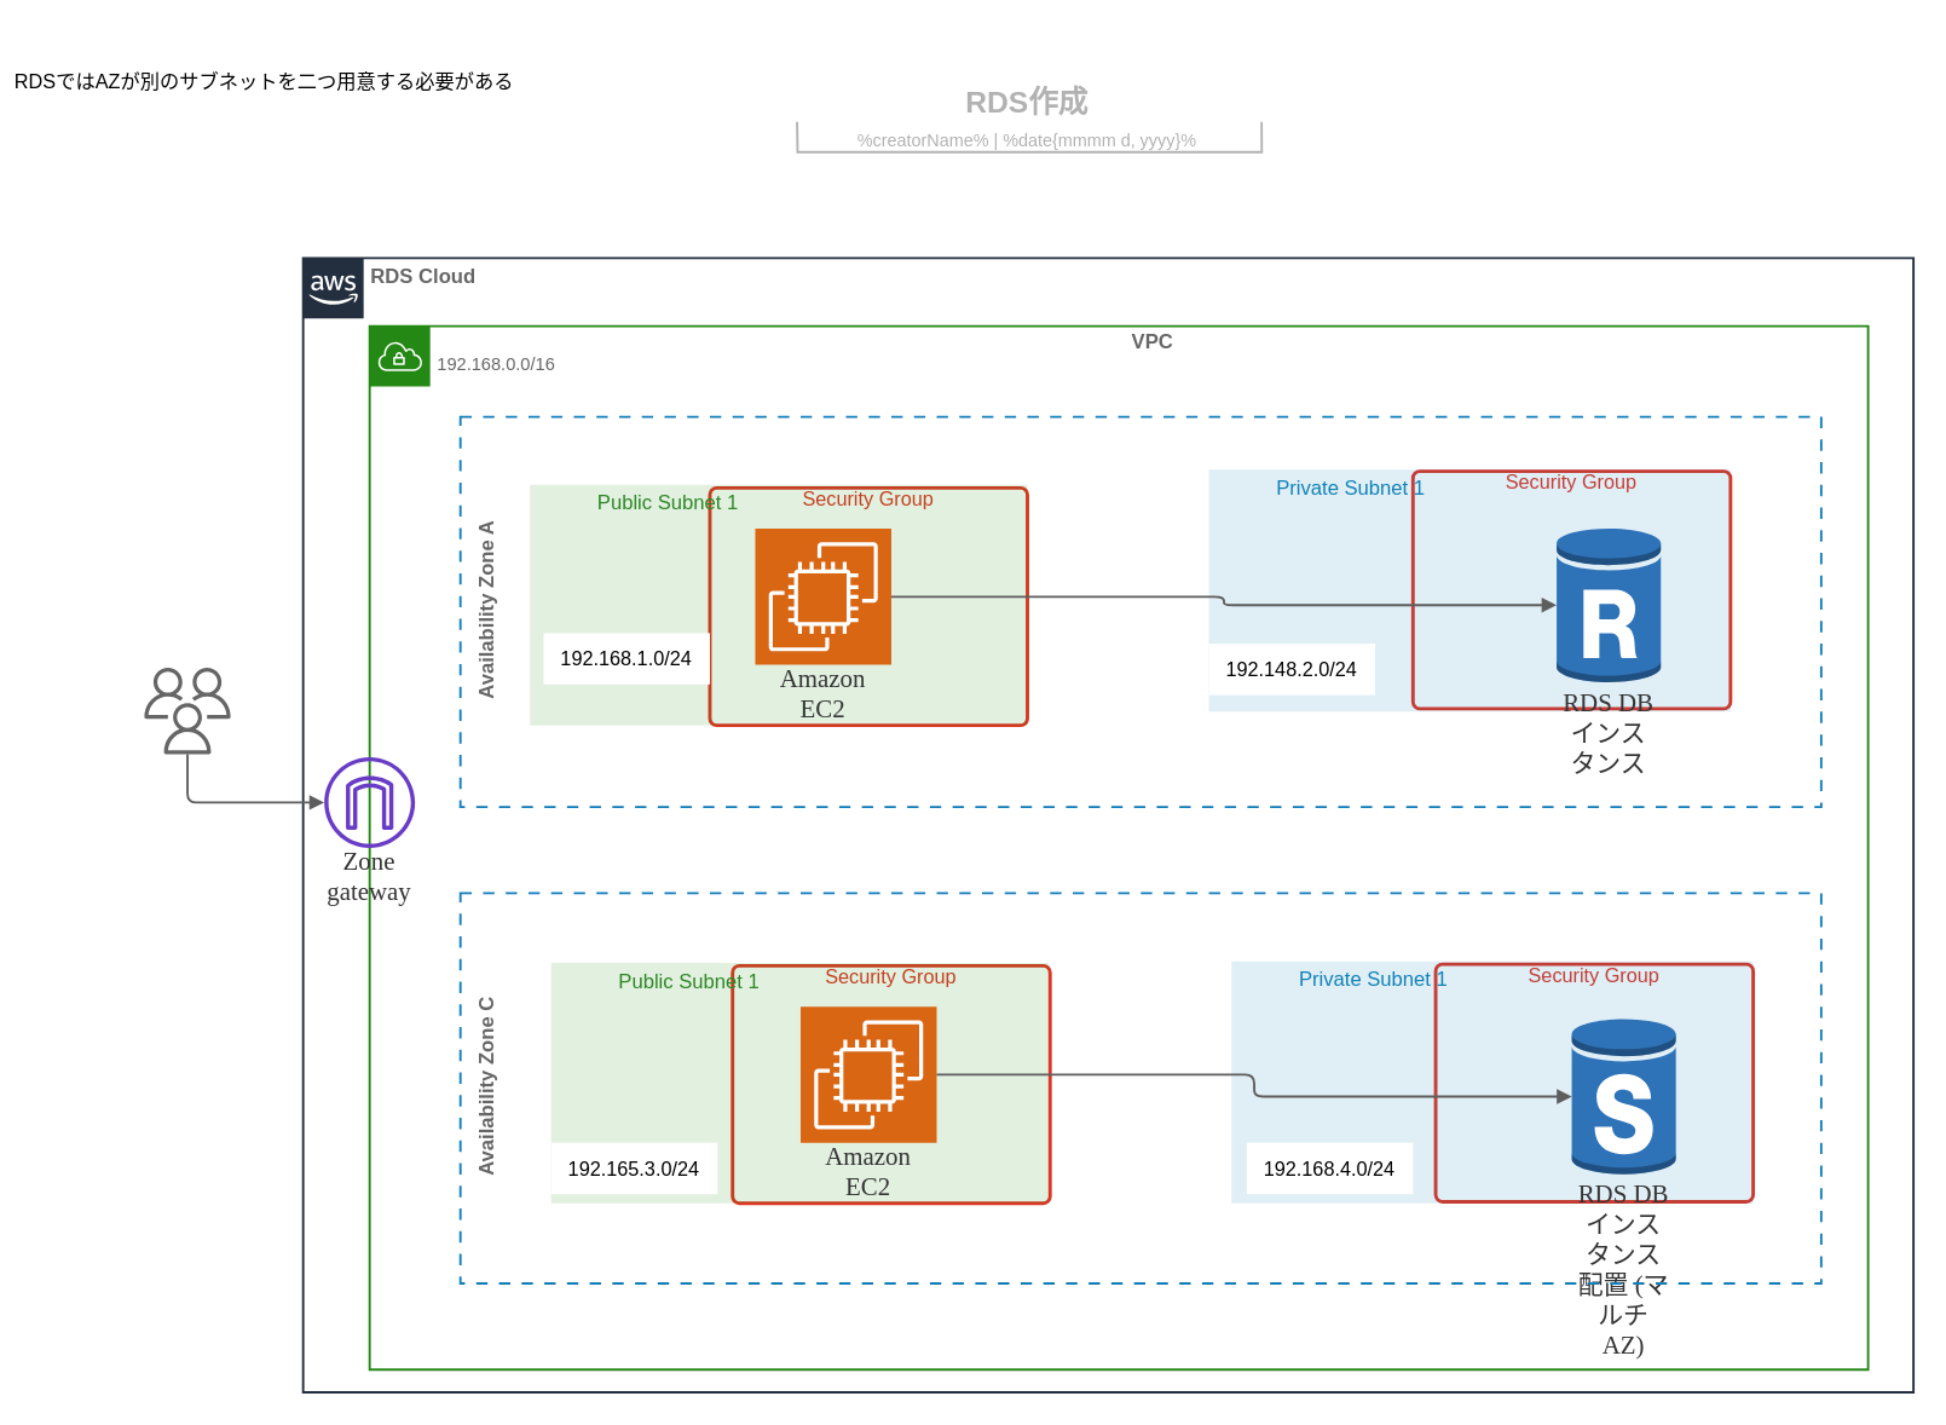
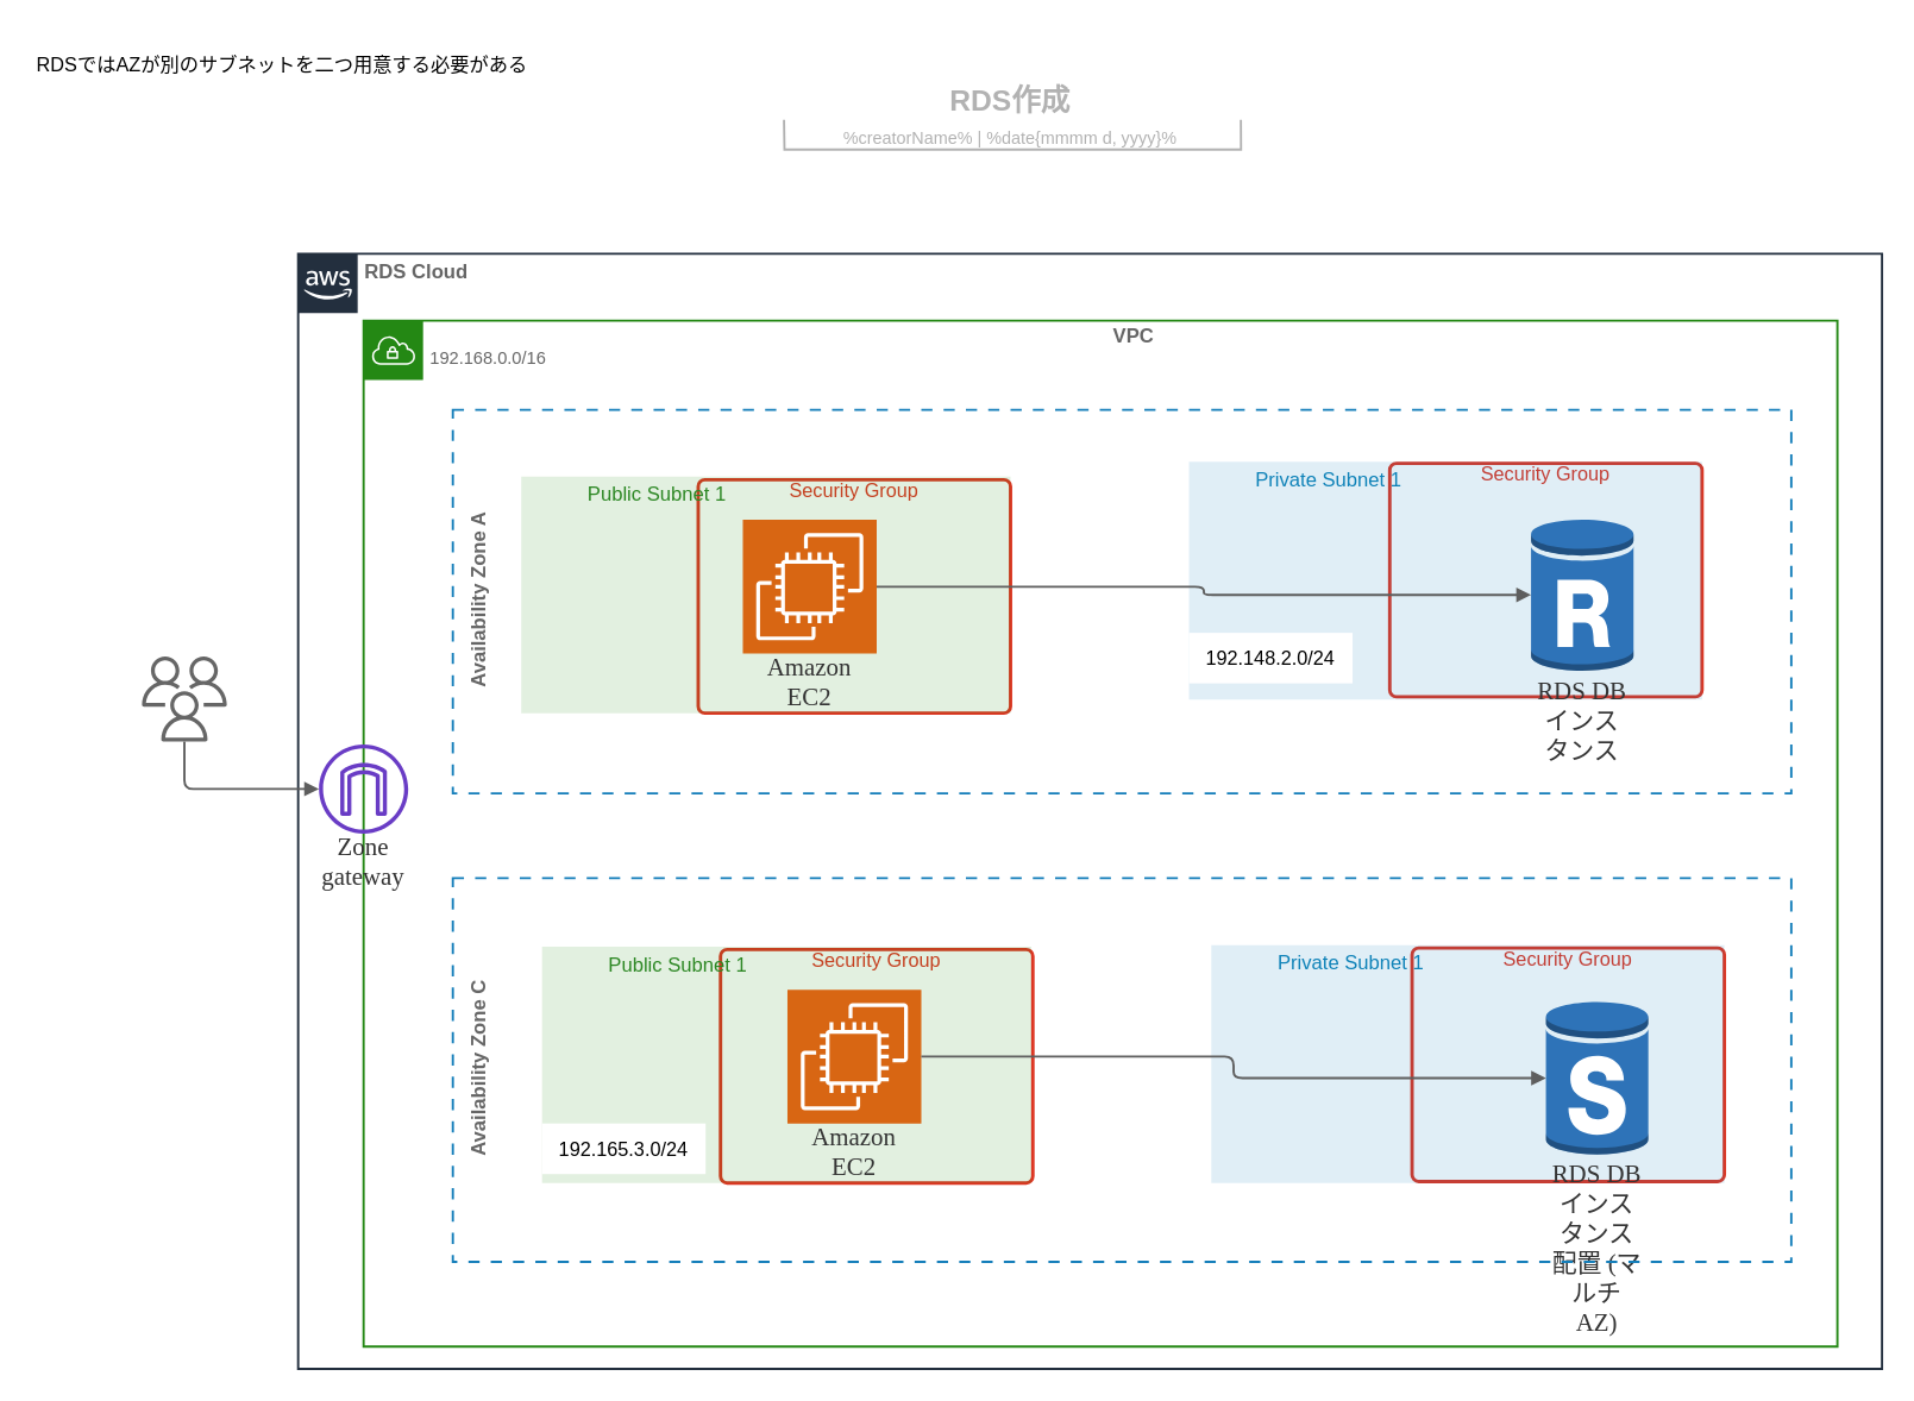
- <mxCell id="30" value="RDSではAZが別のサブネットを二つ用意する必要がある" style="html=1;overflow=block;blockSpacing=1;whiteSpace=wrap;fontSize=13;spacing=3.8;strokeOpacity=100;fillOpacity=100;fillColor=#ffffff;strokeWidth=0.8;strokeColor=none;" vertex="1" parent="1"><mxGeometry x="5" y="30" width="339" height="45" as="geometry" /></mxCell>
+ <mxCell id="30" value="RDSではAZが別のサブネットを二つ用意する必要がある" style="html=1;overflow=block;blockSpacing=1;whiteSpace=wrap;fontSize=13;spacing=3.8;strokeOpacity=100;fillOpacity=100;fillColor=#ffffff;strokeWidth=0.8;strokeColor=none;" vertex="1" parent="1"><mxGeometry x="20" y="20" width="339" height="45" as="geometry" /></mxCell>
- <mxCell id="33" value="192.168.1.0/24" style="html=1;overflow=block;blockSpacing=1;whiteSpace=wrap;fontSize=13;spacing=3.8;strokeOpacity=100;fillOpacity=100;fillColor=#ffffff;strokeWidth=0.8;strokeColor=none;" vertex="1" parent="1"><mxGeometry x="359" y="418" width="110" height="34" as="geometry" /></mxCell>
- <mxCell id="36" value="192.168.4.0/24" style="html=1;overflow=block;blockSpacing=1;whiteSpace=wrap;fontSize=13;spacing=3.8;strokeOpacity=100;fillOpacity=100;fillColor=#ffffff;strokeWidth=0.8;strokeColor=none;" vertex="1" parent="1"><mxGeometry x="824" y="755" width="110" height="34" as="geometry" /></mxCell>
